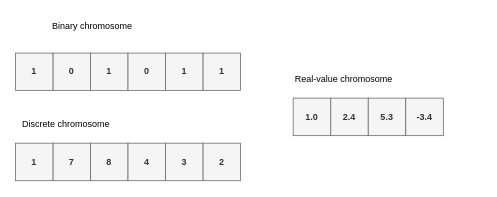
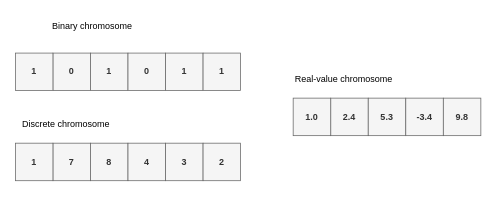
+ <mxCell id="12" value="9.8" style="rounded=0;whiteSpace=wrap;html=1;fillColor=#f5f5f5;strokeColor=#666666;fontStyle=1;fontColor=#333333;" parent="1" vertex="1"><mxGeometry x="590" y="130" width="50" height="50" as="geometry" /></mxCell>
